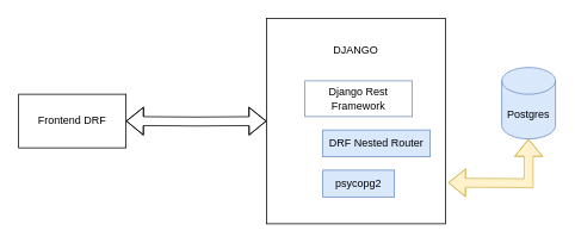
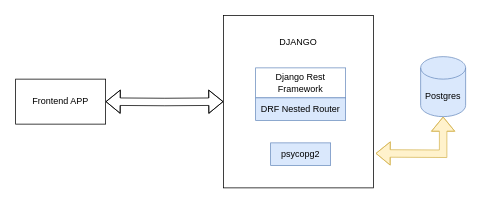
- <mxCell id="8" value="Frontend DRF" style="rounded=0;whiteSpace=wrap;html=1;align=center;" vertex="1" parent="1"><mxGeometry x="20" y="105" width="120" height="60" as="geometry" /></mxCell>
+ <mxCell id="8" value="Frontend APP" style="rounded=0;whiteSpace=wrap;html=1;align=center;" vertex="1" parent="1"><mxGeometry x="20" y="105" width="120" height="60" as="geometry" /></mxCell>
- <mxCell id="5" value="DRF Nested Router" style="rounded=0;whiteSpace=wrap;html=1;fillColor=#dae8fc;strokeColor=#6c8ebf;" vertex="1" parent="1"><mxGeometry x="360" y="145" width="120" height="30" as="geometry" /></mxCell>
+ <mxCell id="5" value="DRF Nested Router" style="rounded=0;whiteSpace=wrap;html=1;fillColor=#dae8fc;strokeColor=#6c8ebf;" vertex="1" parent="1"><mxGeometry x="340" y="130" width="120" height="30" as="geometry" /></mxCell>
